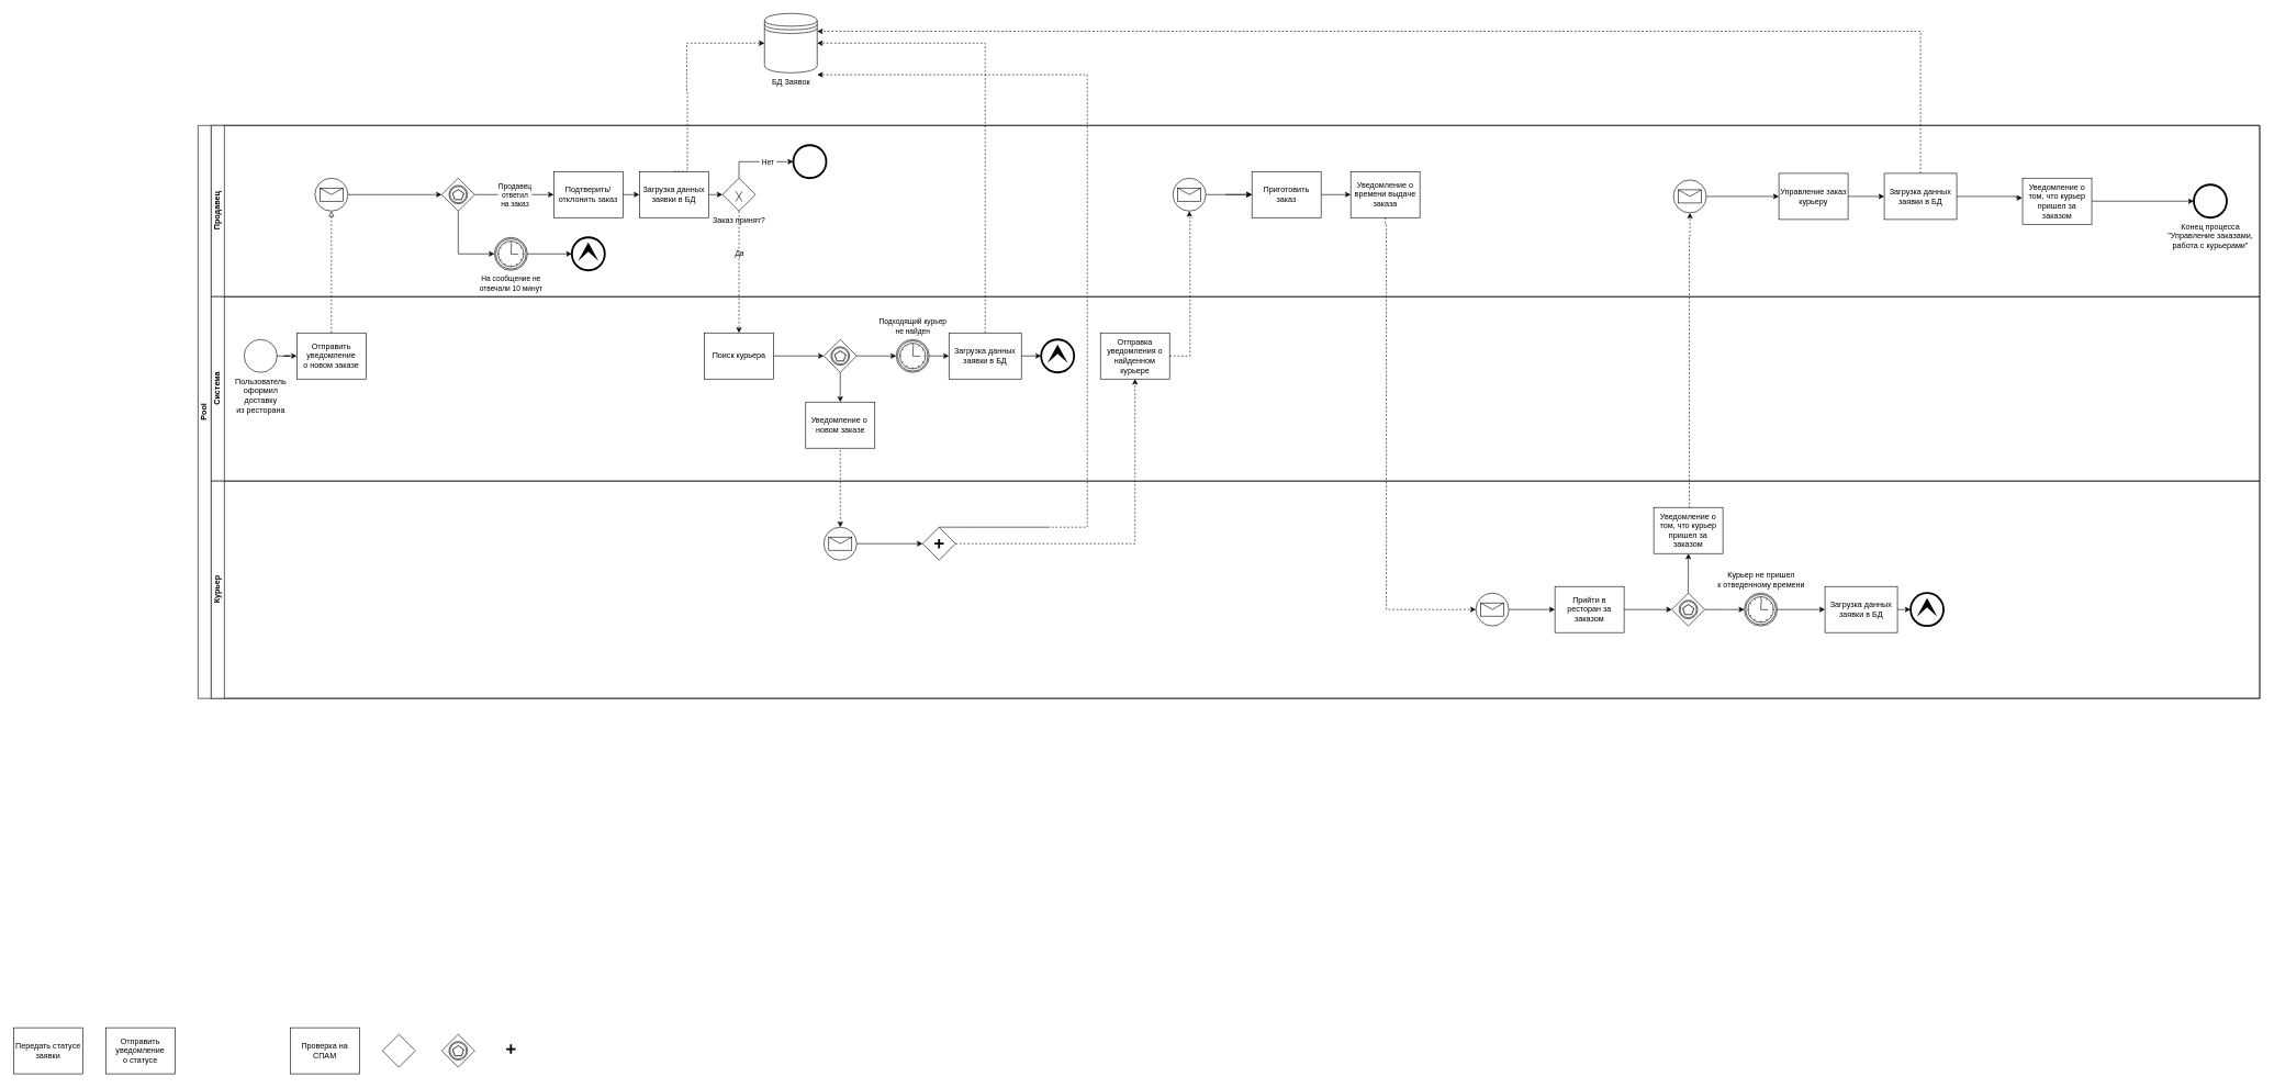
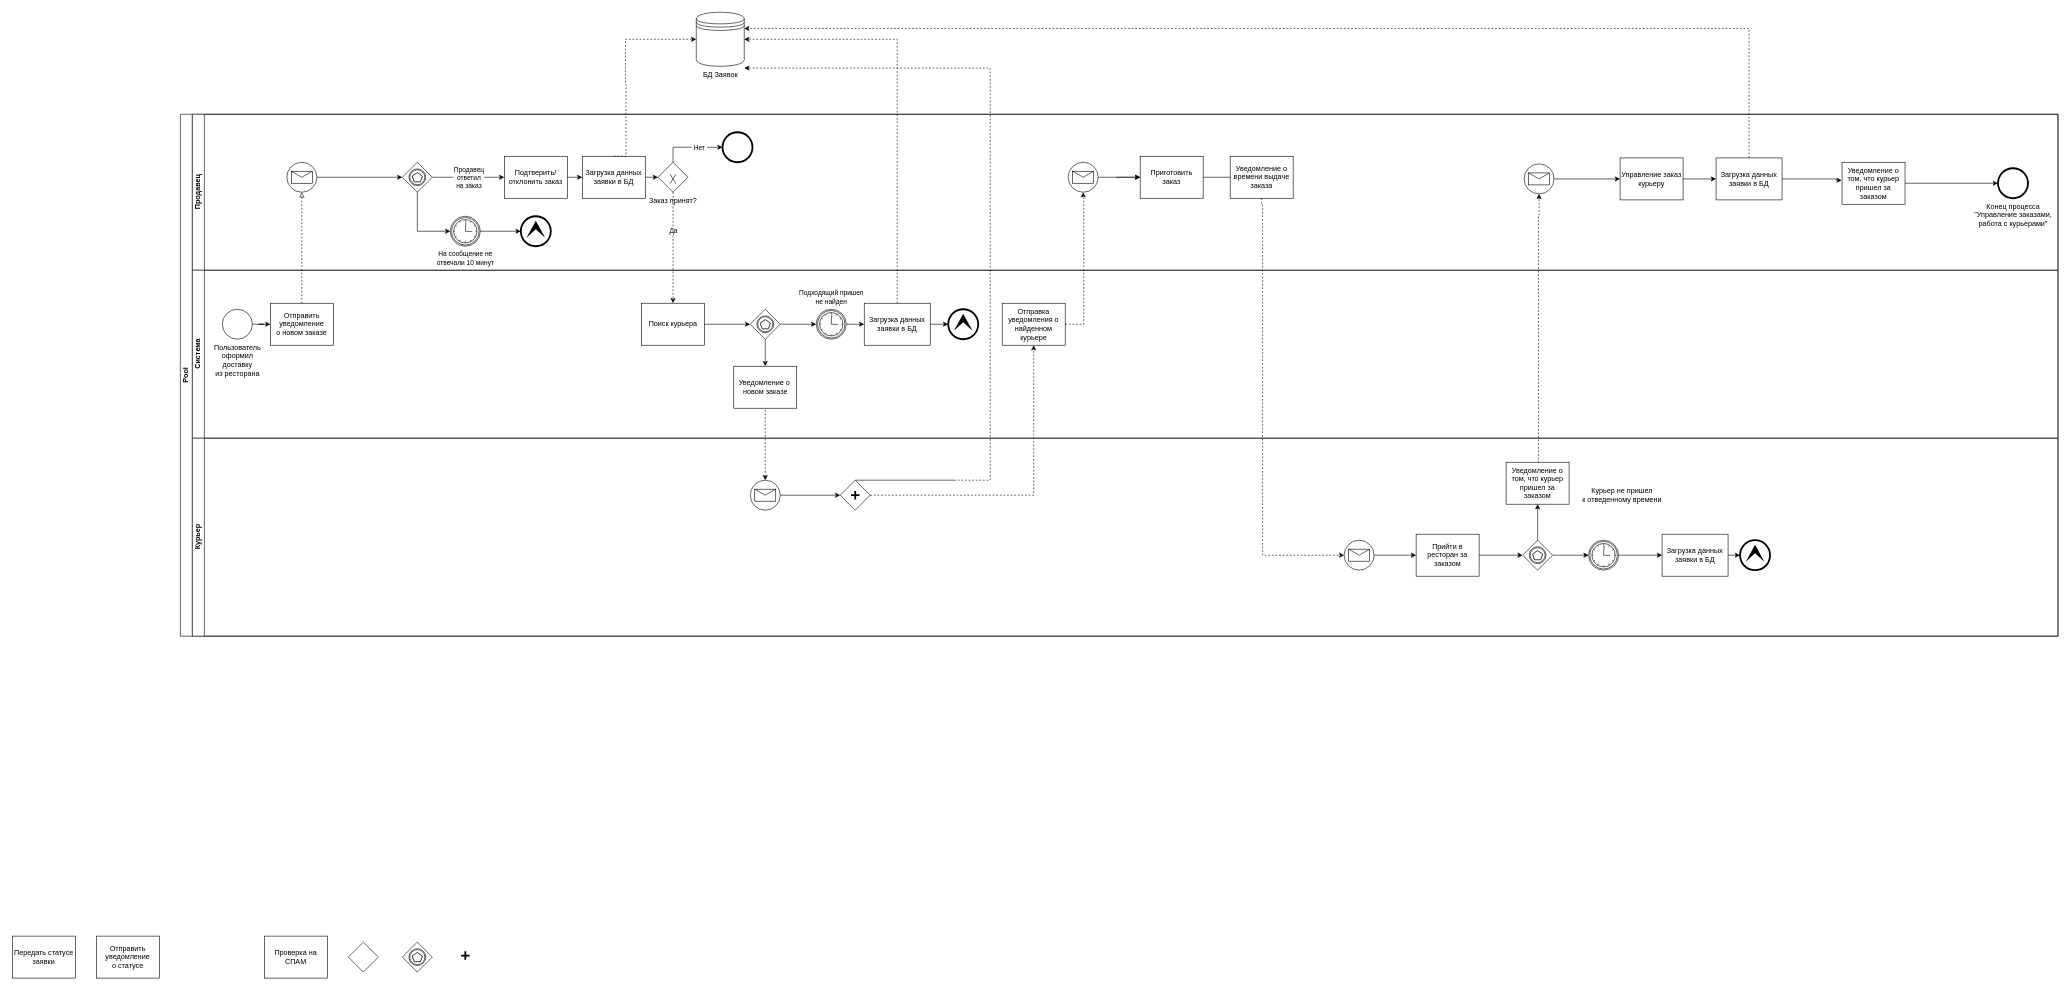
- <mxCell id="31" style="edgeStyle=orthogonalEdgeStyle;rounded=0;orthogonalLoop=1;jettySize=auto;html=1;entryX=0;entryY=0.5;entryDx=0;entryDy=0;entryPerimeter=0;" edge="1" parent="3" source="27" target="30"><mxGeometry relative="1" as="geometry" /></mxCell>
+ <mxCell id="31" style="edgeStyle=orthogonalEdgeStyle;rounded=0;orthogonalLoop=1;jettySize=auto;html=1;entryX=0;entryY=0.5;entryDx=0;entryDy=0;entryPerimeter=0;endArrow=none;" edge="1" parent="3" source="27" target="30"><mxGeometry relative="1" as="geometry" /></mxCell>
- <mxCell id="59" value="&lt;font style=&quot;font-size: 11px;&quot;&gt;Подходящий курьер&lt;/font&gt;&lt;div&gt;&lt;font style=&quot;font-size: 11px;&quot;&gt;не найден&lt;/font&gt;&lt;/div&gt;" style="text;html=1;align=center;verticalAlign=middle;resizable=0;points=[];autosize=1;strokeColor=none;fillColor=none;" vertex="1" parent="43"><mxGeometry x="1000" y="25" width="130" height="40" as="geometry" /></mxCell>
+ <mxCell id="59" value="&lt;font style=&quot;font-size: 11px;&quot;&gt;Подходящий пришел&lt;/font&gt;&lt;div&gt;&lt;font style=&quot;font-size: 11px;&quot;&gt;не найден&lt;/font&gt;&lt;/div&gt;" style="text;html=1;align=center;verticalAlign=middle;resizable=0;points=[];autosize=1;strokeColor=none;fillColor=none;" vertex="1" parent="43"><mxGeometry x="1000" y="25" width="130" height="40" as="geometry" /></mxCell>
- <mxCell id="84" value="Курьер не пришел &lt;br&gt;к отведенному времени" style="text;html=1;align=center;verticalAlign=middle;resizable=0;points=[];autosize=1;strokeColor=none;fillColor=none;" vertex="1" parent="72"><mxGeometry x="2272.51" y="130" width="160" height="40" as="geometry" /></mxCell>
+ <mxCell id="84" value="Курьер не пришел &lt;br&gt;к отведенному времени" style="text;html=1;align=center;verticalAlign=middle;resizable=0;points=[];autosize=1;strokeColor=none;fillColor=none;" vertex="1" parent="72"><mxGeometry x="2302.51" y="75" width="160" height="40" as="geometry" /></mxCell>
